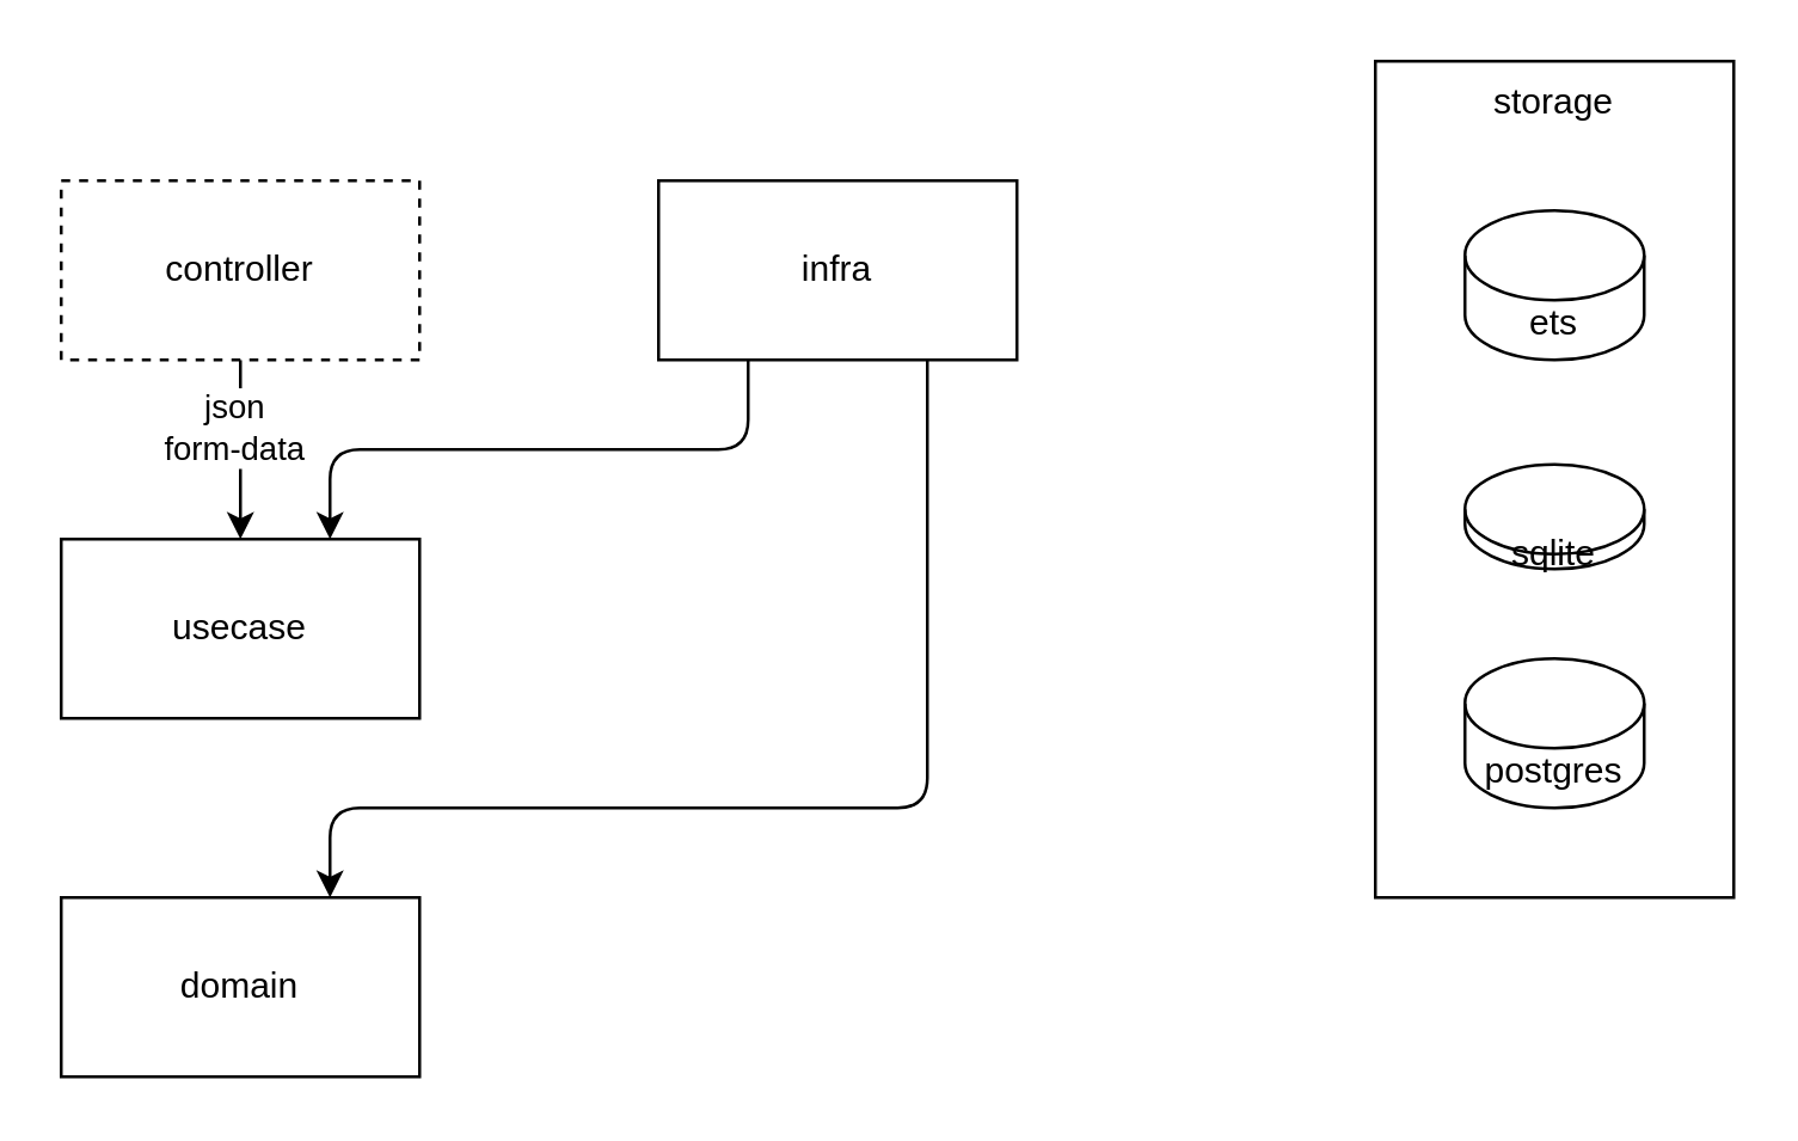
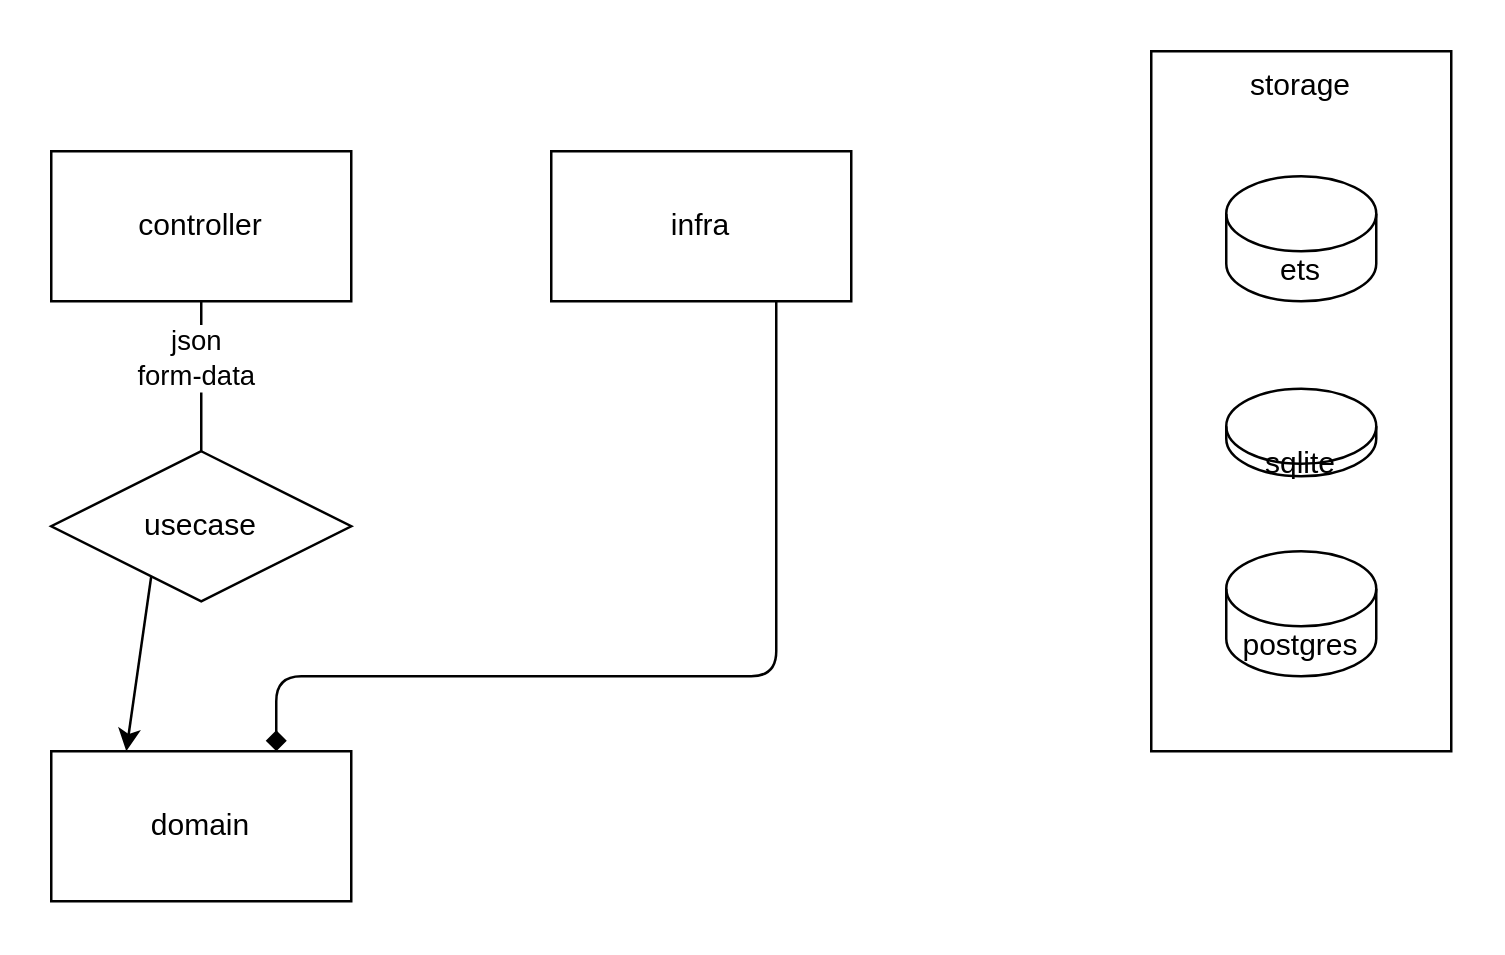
- <mxCell id="5" value="controller" style="rounded=0;whiteSpace=wrap;html=1;dashed=1;" parent="1" vertex="1"><mxGeometry x="20" y="60" width="120" height="60" as="geometry" /></mxCell>
+ <mxCell id="5" value="controller" style="rounded=0;whiteSpace=wrap;html=1;" parent="1" vertex="1"><mxGeometry x="20" y="60" width="120" height="60" as="geometry" /></mxCell>
- <mxCell id="10" style="edgeStyle=none;html=1;entryX=0.75;entryY=0;entryDx=0;entryDy=0;exitX=0.25;exitY=1;exitDx=0;exitDy=0;" parent="1" source="11" target="8" edge="1"><mxGeometry relative="1" as="geometry"><Array as="points"><mxPoint x="250" y="150" /><mxPoint x="110" y="150" /></Array></mxGeometry></mxCell>
- <mxCell id="3" style="edgeStyle=none;html=1;" parent="1" source="5" target="8" edge="1"><mxGeometry relative="1" as="geometry" /></mxCell>
+ <mxCell id="3" style="edgeStyle=none;html=1;endArrow=none;" parent="1" source="5" target="8" edge="1"><mxGeometry relative="1" as="geometry" /></mxCell>
- <mxCell id="8" value="usecase" style="rounded=0;whiteSpace=wrap;html=1;" parent="1" vertex="1"><mxGeometry x="20" y="180" width="120" height="60" as="geometry" /></mxCell>
+ <mxCell id="8" value="usecase" style="rhombus;whiteSpace=wrap;html=1;" parent="1" vertex="1"><mxGeometry x="20" y="180" width="120" height="60" as="geometry" /></mxCell>
+ <mxCell id="7" style="edgeStyle=none;html=1;exitX=0.25;exitY=1;exitDx=0;exitDy=0;entryX=0.25;entryY=0;entryDx=0;entryDy=0;" parent="1" source="8" target="6" edge="1"><mxGeometry relative="1" as="geometry" /></mxCell>
- <mxCell id="9" style="edgeStyle=none;html=1;entryX=0.75;entryY=0;entryDx=0;entryDy=0;exitX=0.75;exitY=1;exitDx=0;exitDy=0;" parent="1" source="11" target="6" edge="1"><mxGeometry relative="1" as="geometry"><Array as="points"><mxPoint x="310" y="270" /><mxPoint x="110" y="270" /></Array></mxGeometry></mxCell>
+ <mxCell id="9" style="edgeStyle=none;html=1;entryX=0.75;entryY=0;entryDx=0;entryDy=0;exitX=0.75;exitY=1;exitDx=0;exitDy=0;endArrow=diamond;" parent="1" source="11" target="6" edge="1"><mxGeometry relative="1" as="geometry"><Array as="points"><mxPoint x="310" y="270" /><mxPoint x="110" y="270" /></Array></mxGeometry></mxCell>
